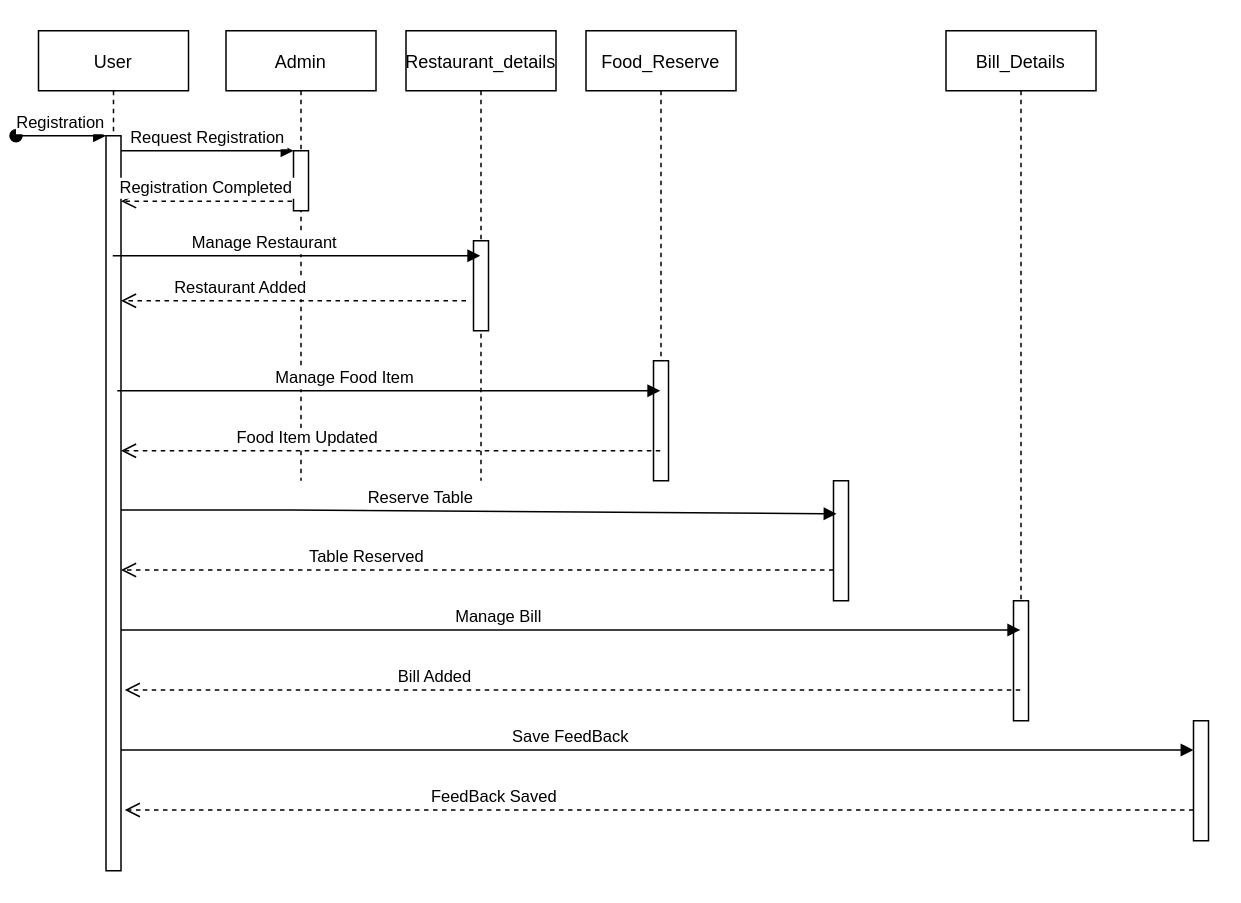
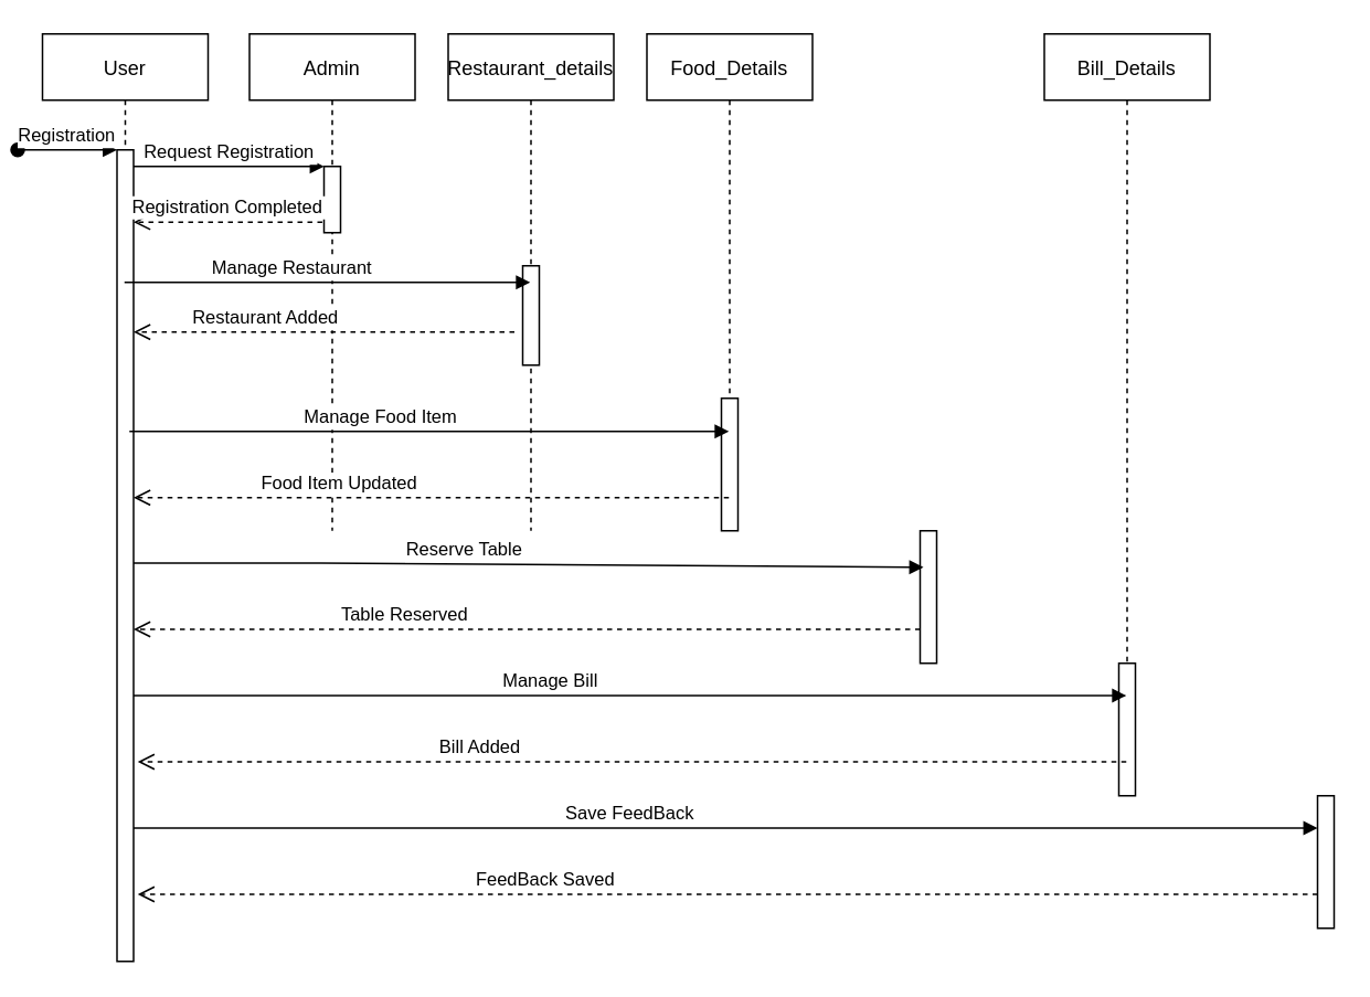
- <mxCell id="15" value="Food_Reserve" style="shape=umlLifeline;perimeter=lifelinePerimeter;container=1;collapsible=0;recursiveResize=0;rounded=0;shadow=0;strokeWidth=1;" vertex="1" parent="1"><mxGeometry x="385" y="20" width="100" height="300" as="geometry" /></mxCell>
+ <mxCell id="15" value="Food_Details" style="shape=umlLifeline;perimeter=lifelinePerimeter;container=1;collapsible=0;recursiveResize=0;rounded=0;shadow=0;strokeWidth=1;" vertex="1" parent="1"><mxGeometry x="385" y="20" width="100" height="300" as="geometry" /></mxCell>
